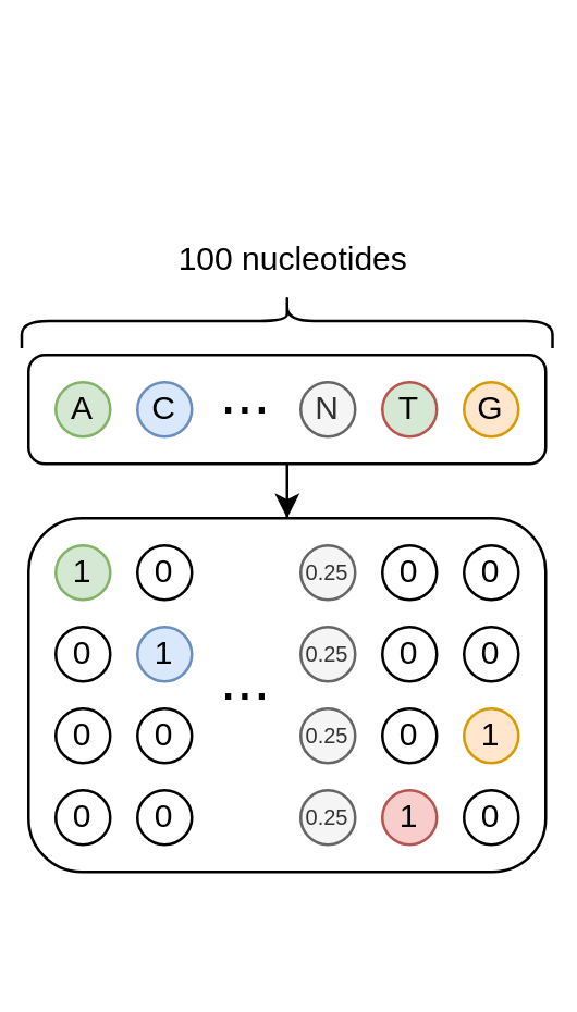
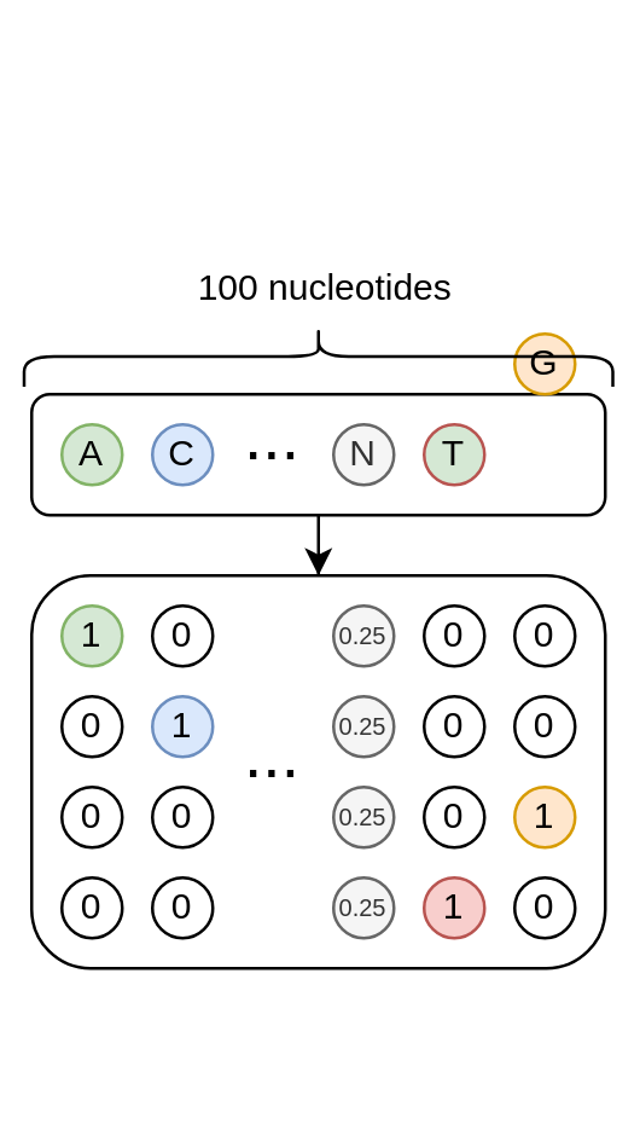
- <mxCell id="8" value="G" style="ellipse;whiteSpace=wrap;html=1;aspect=fixed;fillColor=#ffe6cc;strokeColor=#d79b00;" parent="1" vertex="1"><mxGeometry x="170" y="140" width="20" height="20" as="geometry" /></mxCell>
+ <mxCell id="8" value="G" style="ellipse;whiteSpace=wrap;html=1;aspect=fixed;fillColor=#ffe6cc;strokeColor=#d79b00;" parent="1" vertex="1"><mxGeometry x="170" y="110" width="20" height="20" as="geometry" /></mxCell>
